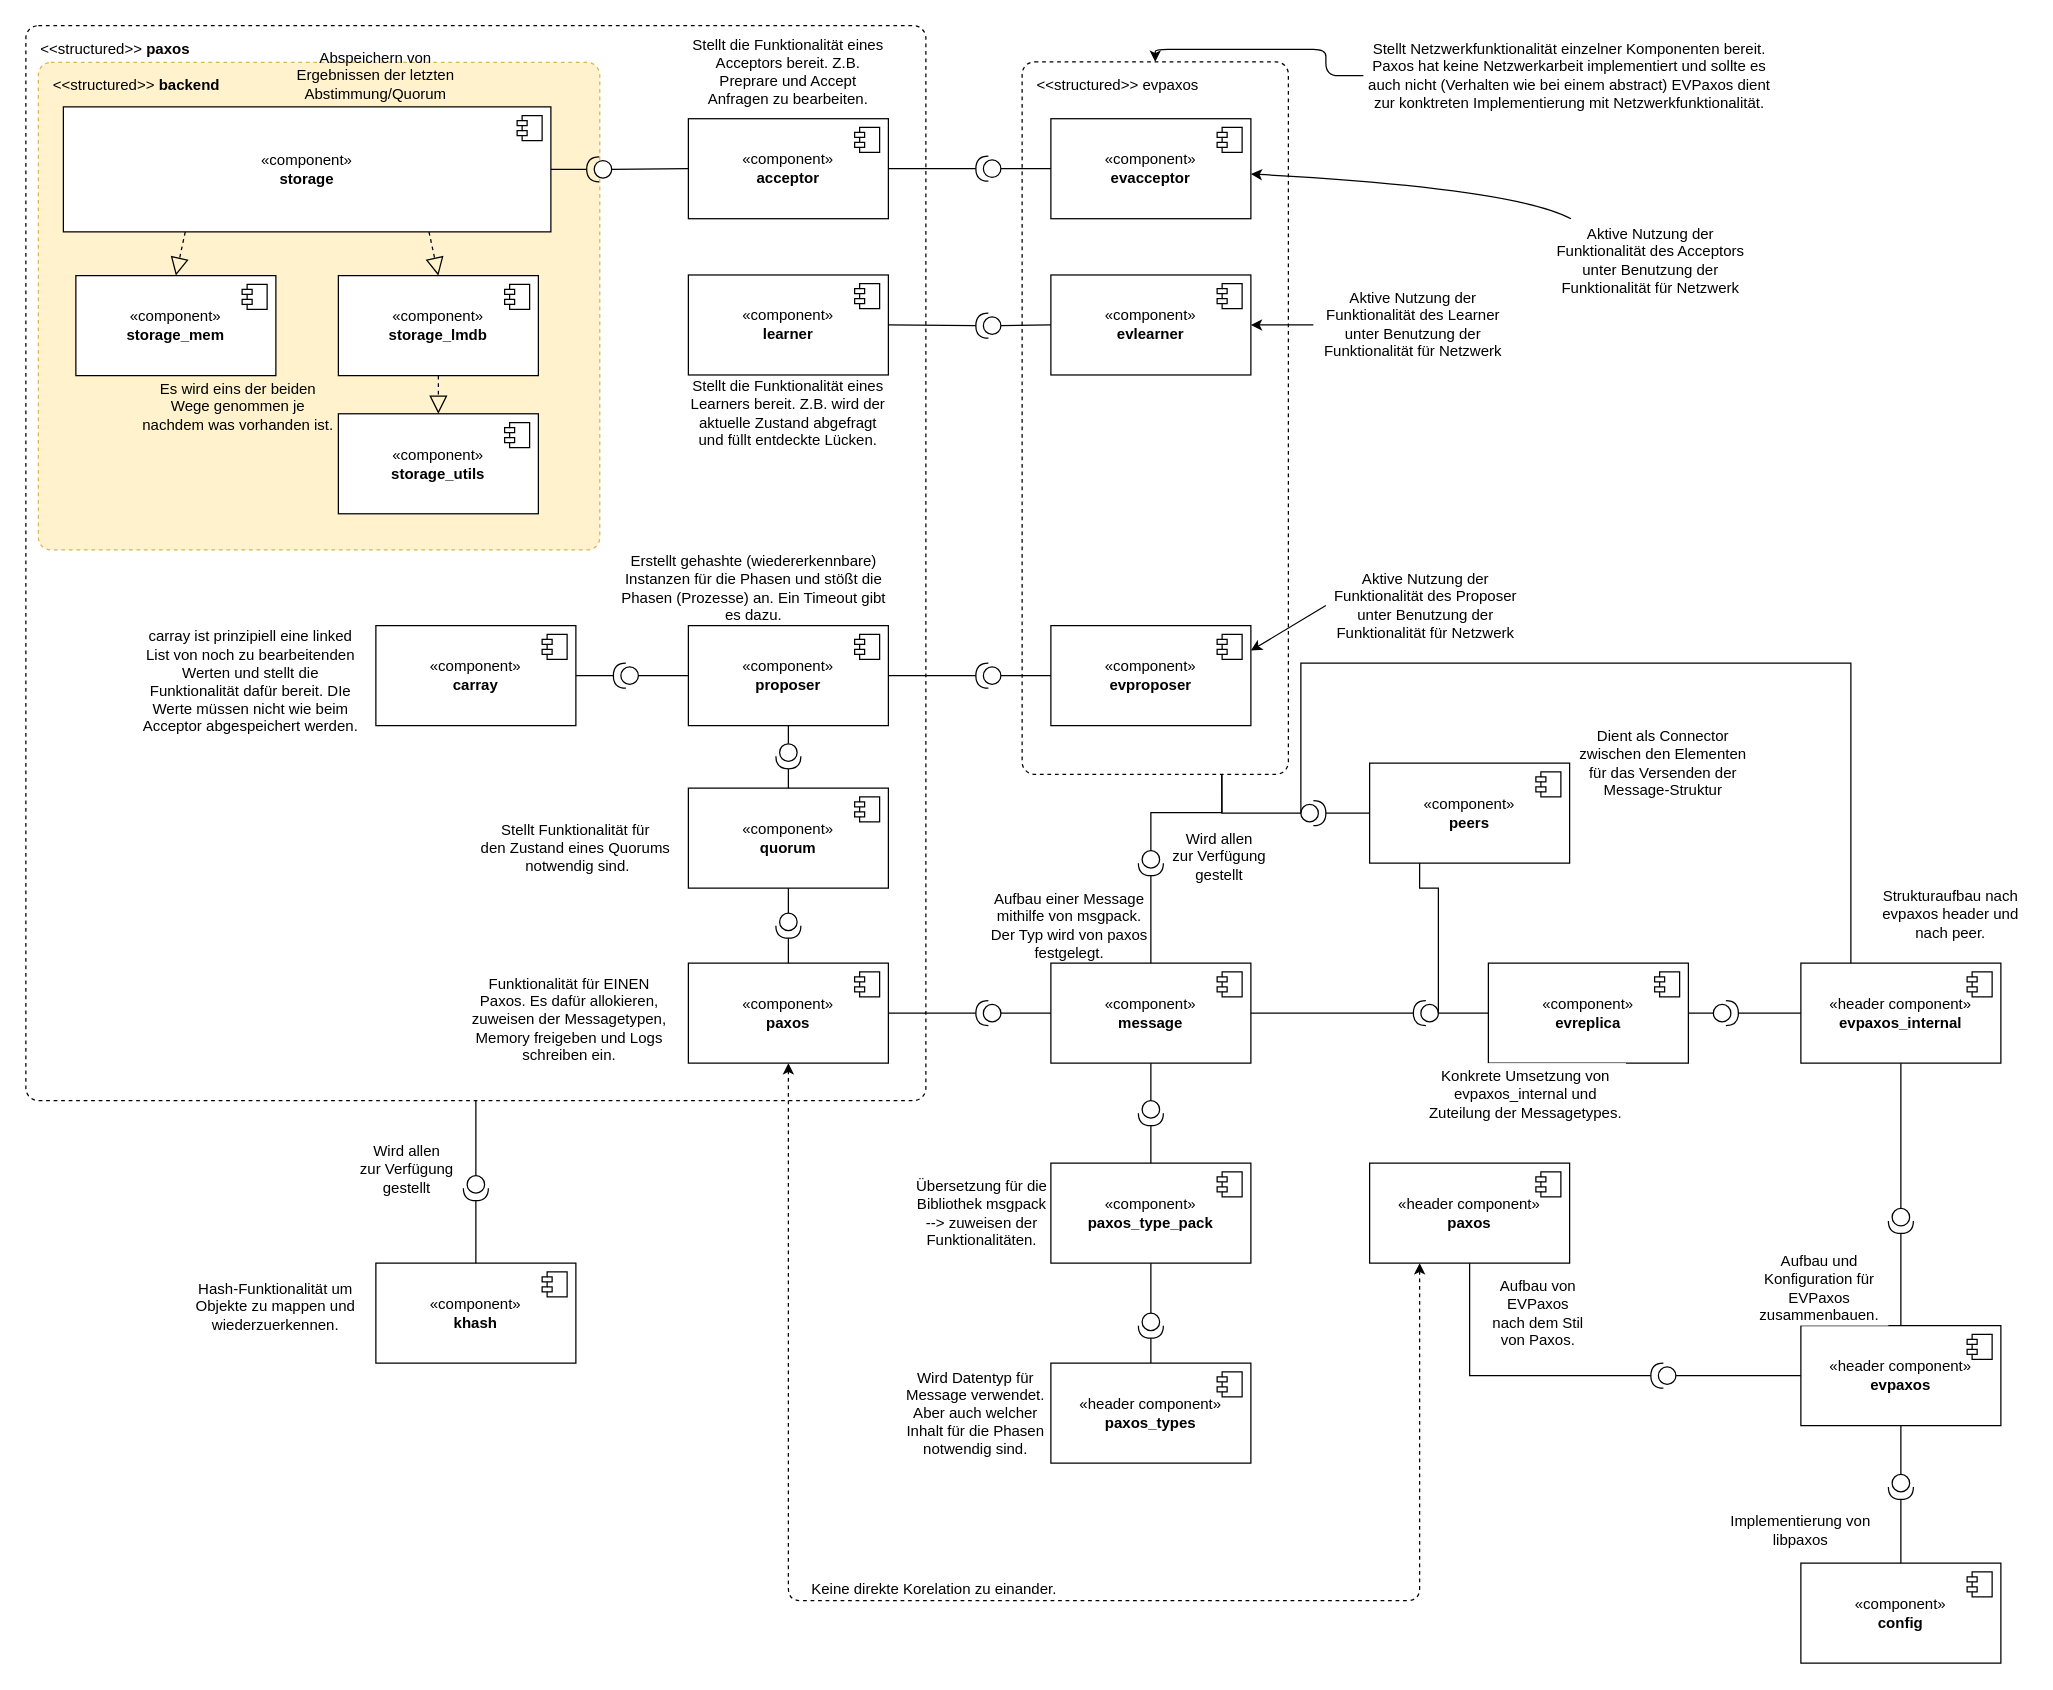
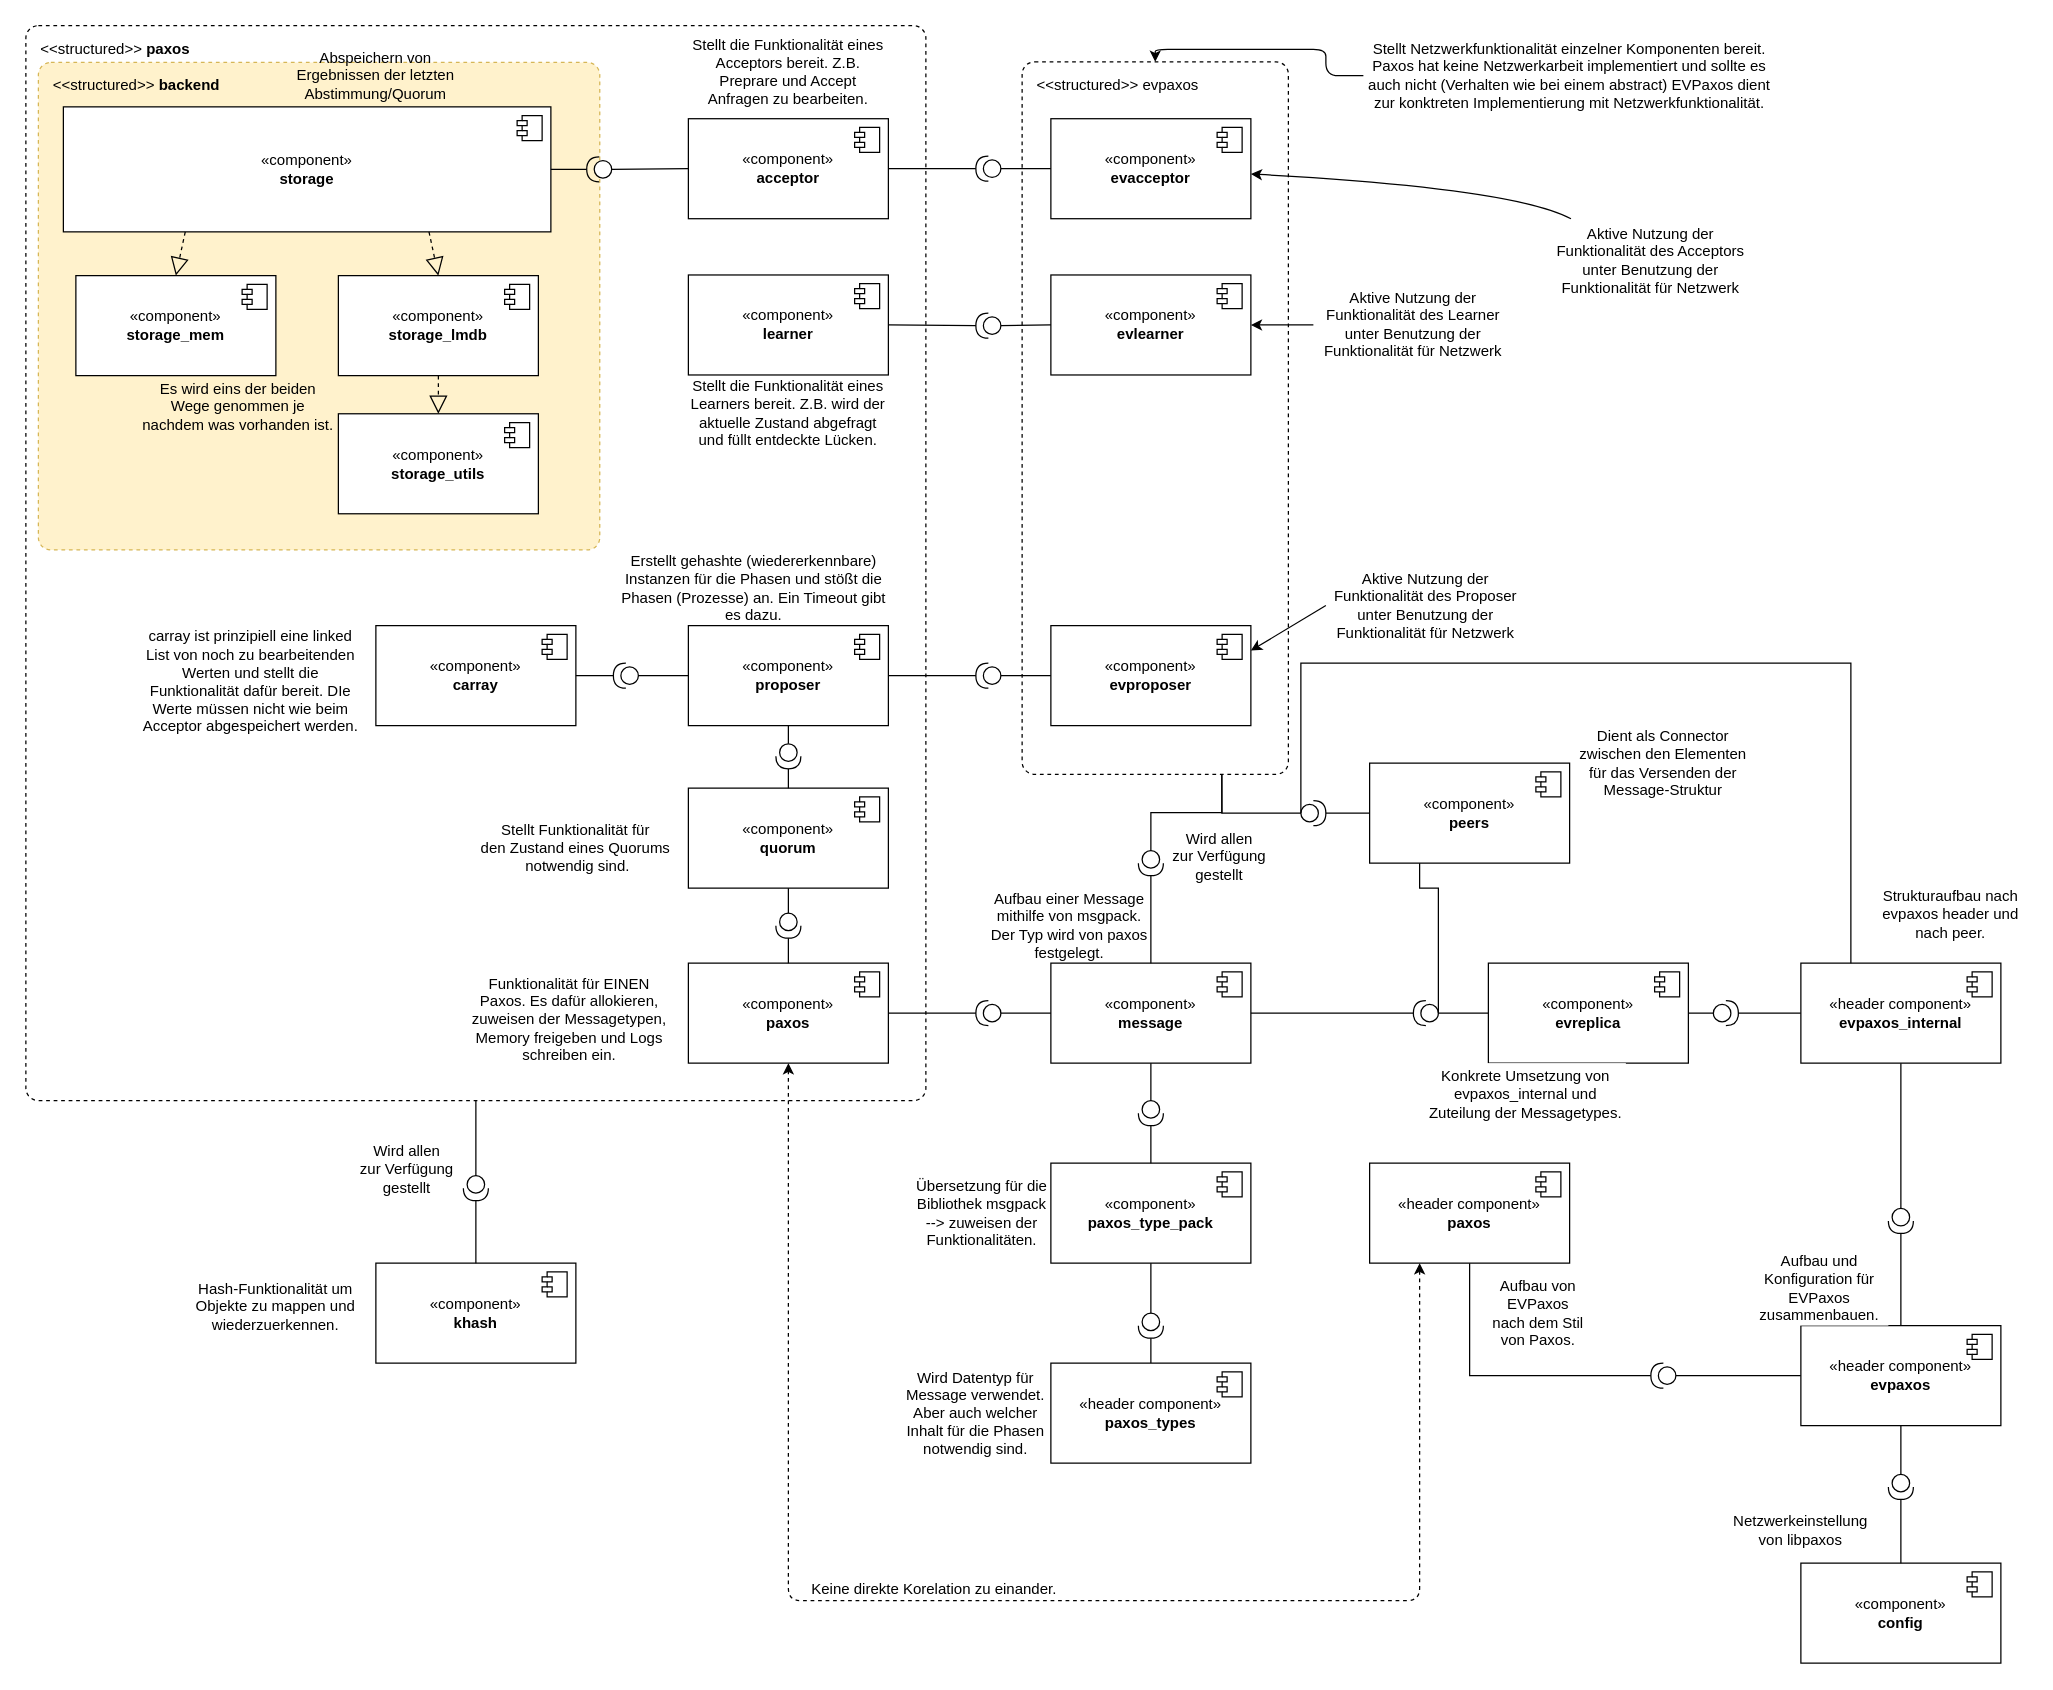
- <mxCell id="124" value="Implementierung von libpaxos" style="text;html=1;strokeColor=none;fillColor=default;align=center;verticalAlign=middle;whiteSpace=wrap;rounded=0;" vertex="1" parent="1"><mxGeometry x="1380" y="1199" width="120" height="50" as="geometry" /></mxCell>
+ <mxCell id="124" value="Netzwerkeinstellung von libpaxos" style="text;html=1;strokeColor=none;fillColor=default;align=center;verticalAlign=middle;whiteSpace=wrap;rounded=0;" vertex="1" parent="1"><mxGeometry x="1380" y="1199" width="120" height="50" as="geometry" /></mxCell>
